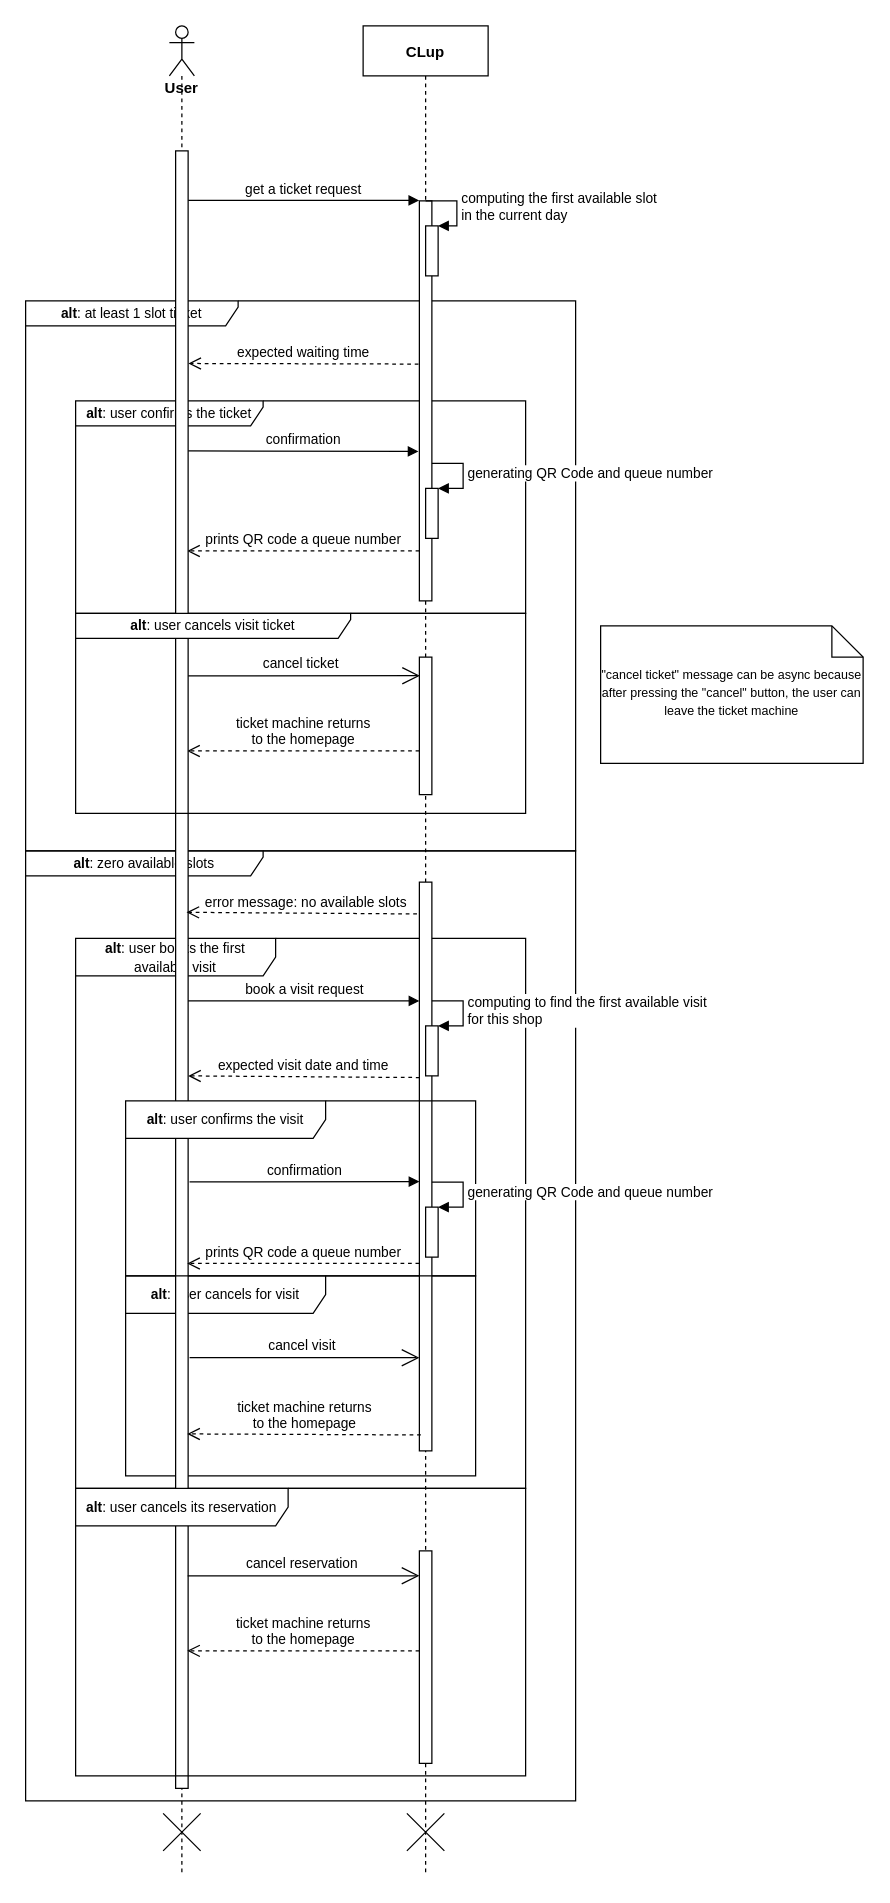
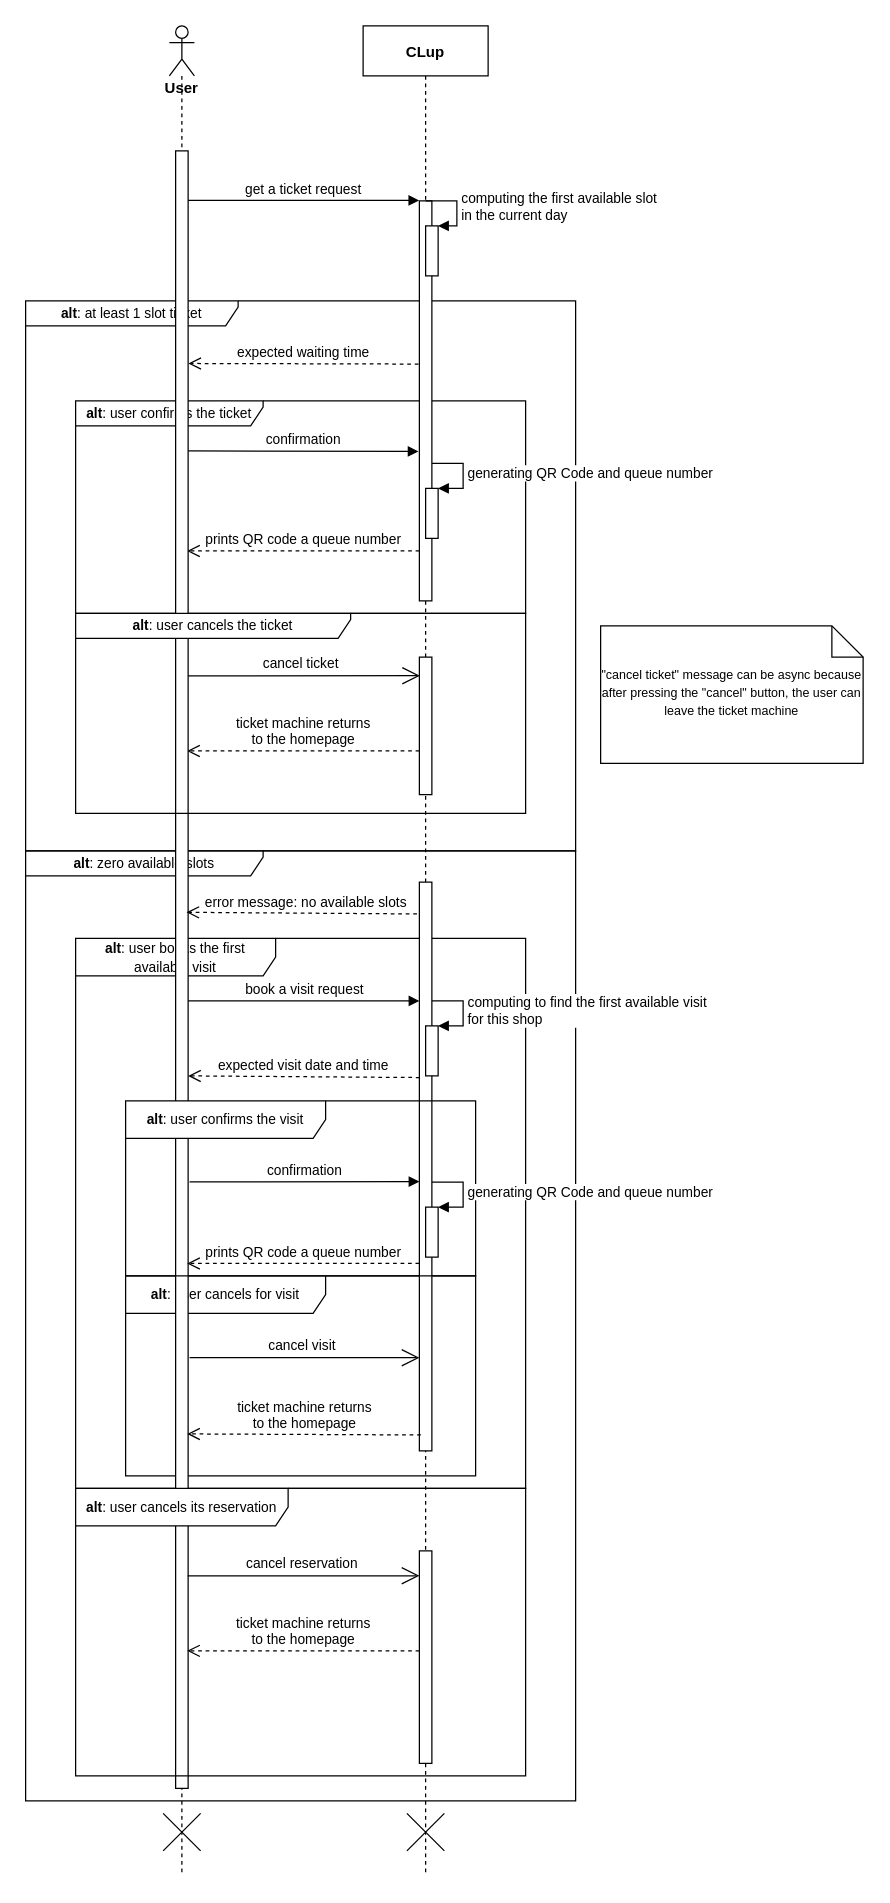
- <mxCell id="42" value="&lt;font style=&quot;font-size: 11px&quot;&gt;&lt;b&gt;alt&lt;/b&gt;: user cancels visit ticket&lt;/font&gt;" style="shape=umlFrame;whiteSpace=wrap;html=1;width=220;height=20;" parent="1" vertex="1"><mxGeometry x="60" y="490" width="360" height="160" as="geometry" /></mxCell>
+ <mxCell id="42" value="&lt;font style=&quot;font-size: 11px&quot;&gt;&lt;b&gt;alt&lt;/b&gt;: user cancels the ticket&lt;/font&gt;" style="shape=umlFrame;whiteSpace=wrap;html=1;width=220;height=20;" parent="1" vertex="1"><mxGeometry x="60" y="490" width="360" height="160" as="geometry" /></mxCell>
